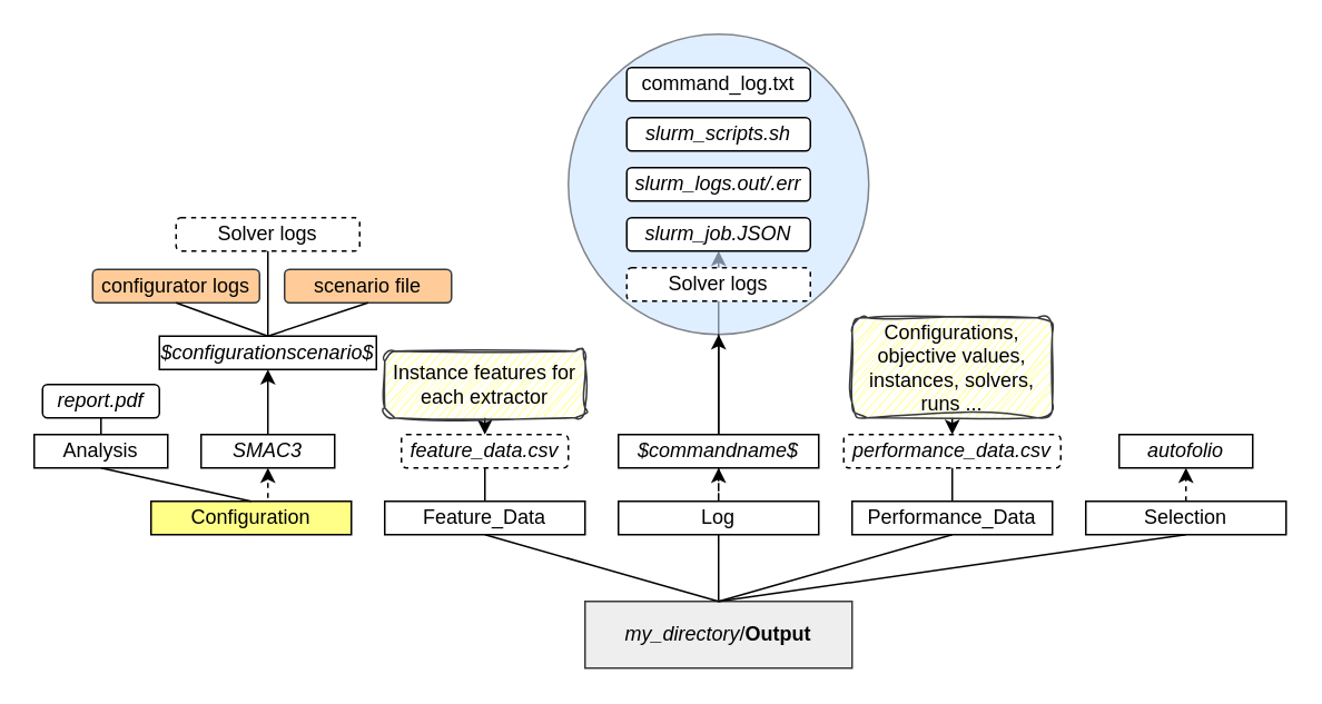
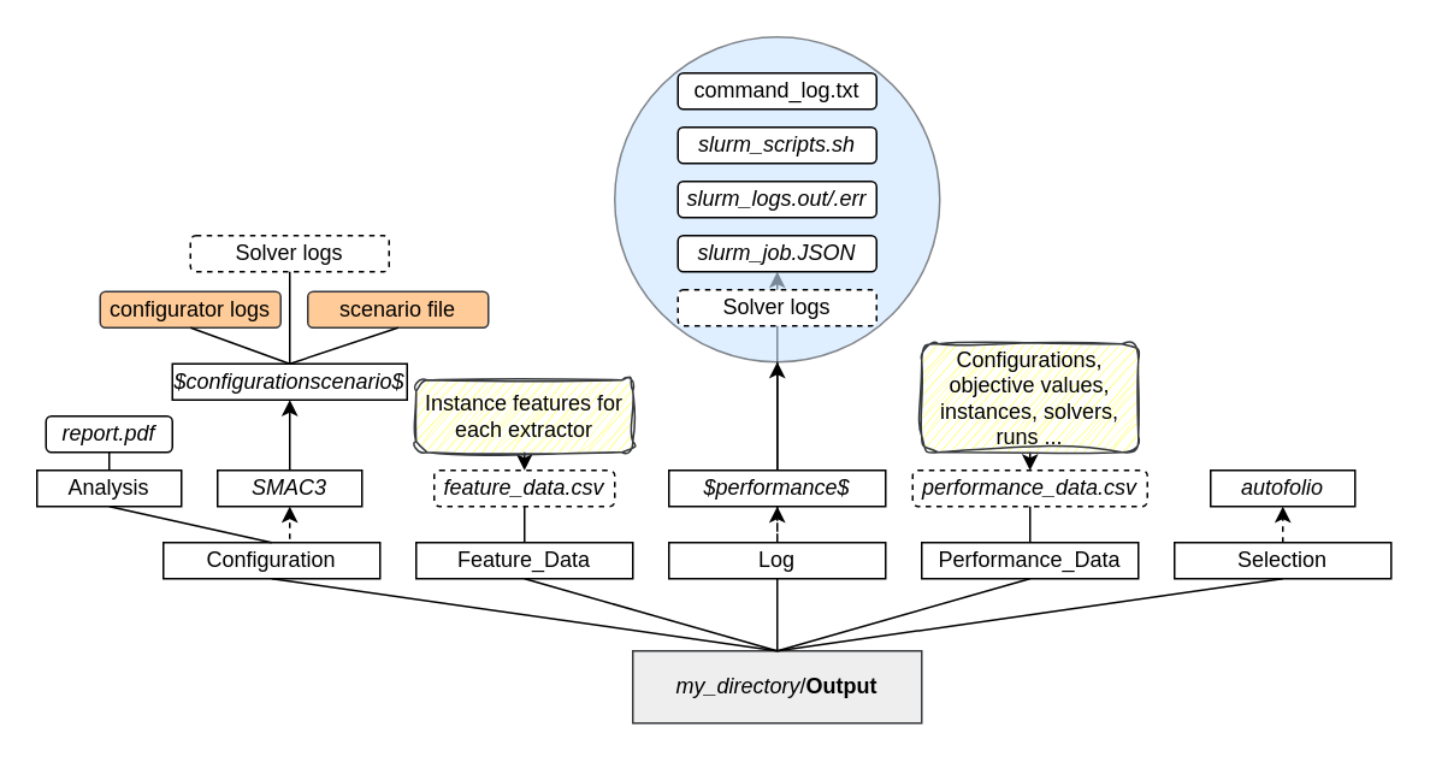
- <mxCell id="22" value="&lt;i&gt;$commandname$&lt;/i&gt;" style="rounded=0;whiteSpace=wrap;html=1;" vertex="1" parent="1"><mxGeometry x="370" y="260" width="120" height="20" as="geometry" /></mxCell>
+ <mxCell id="22" value="&lt;i&gt;$performance$&lt;/i&gt;" style="rounded=0;whiteSpace=wrap;html=1;" vertex="1" parent="1"><mxGeometry x="370" y="260" width="120" height="20" as="geometry" /></mxCell>
- <mxCell id="4" value="Configuration" style="rounded=0;whiteSpace=wrap;html=1;fillColor=#ffff88;" vertex="1" parent="1"><mxGeometry x="90" y="300" width="120" height="20" as="geometry" /></mxCell>
+ <mxCell id="4" value="Configuration" style="rounded=0;whiteSpace=wrap;html=1;" vertex="1" parent="1"><mxGeometry x="90" y="300" width="120" height="20" as="geometry" /></mxCell>
+ <mxCell id="36" value="" style="endArrow=none;html=1;rounded=0;exitX=0.5;exitY=0;exitDx=0;exitDy=0;entryX=0.5;entryY=1;entryDx=0;entryDy=0;" edge="1" parent="1" source="2" target="4"><mxGeometry width="50" height="50" relative="1" as="geometry"><mxPoint x="380" y="300" as="sourcePoint" /><mxPoint x="430" y="250" as="targetPoint" /></mxGeometry></mxCell>
